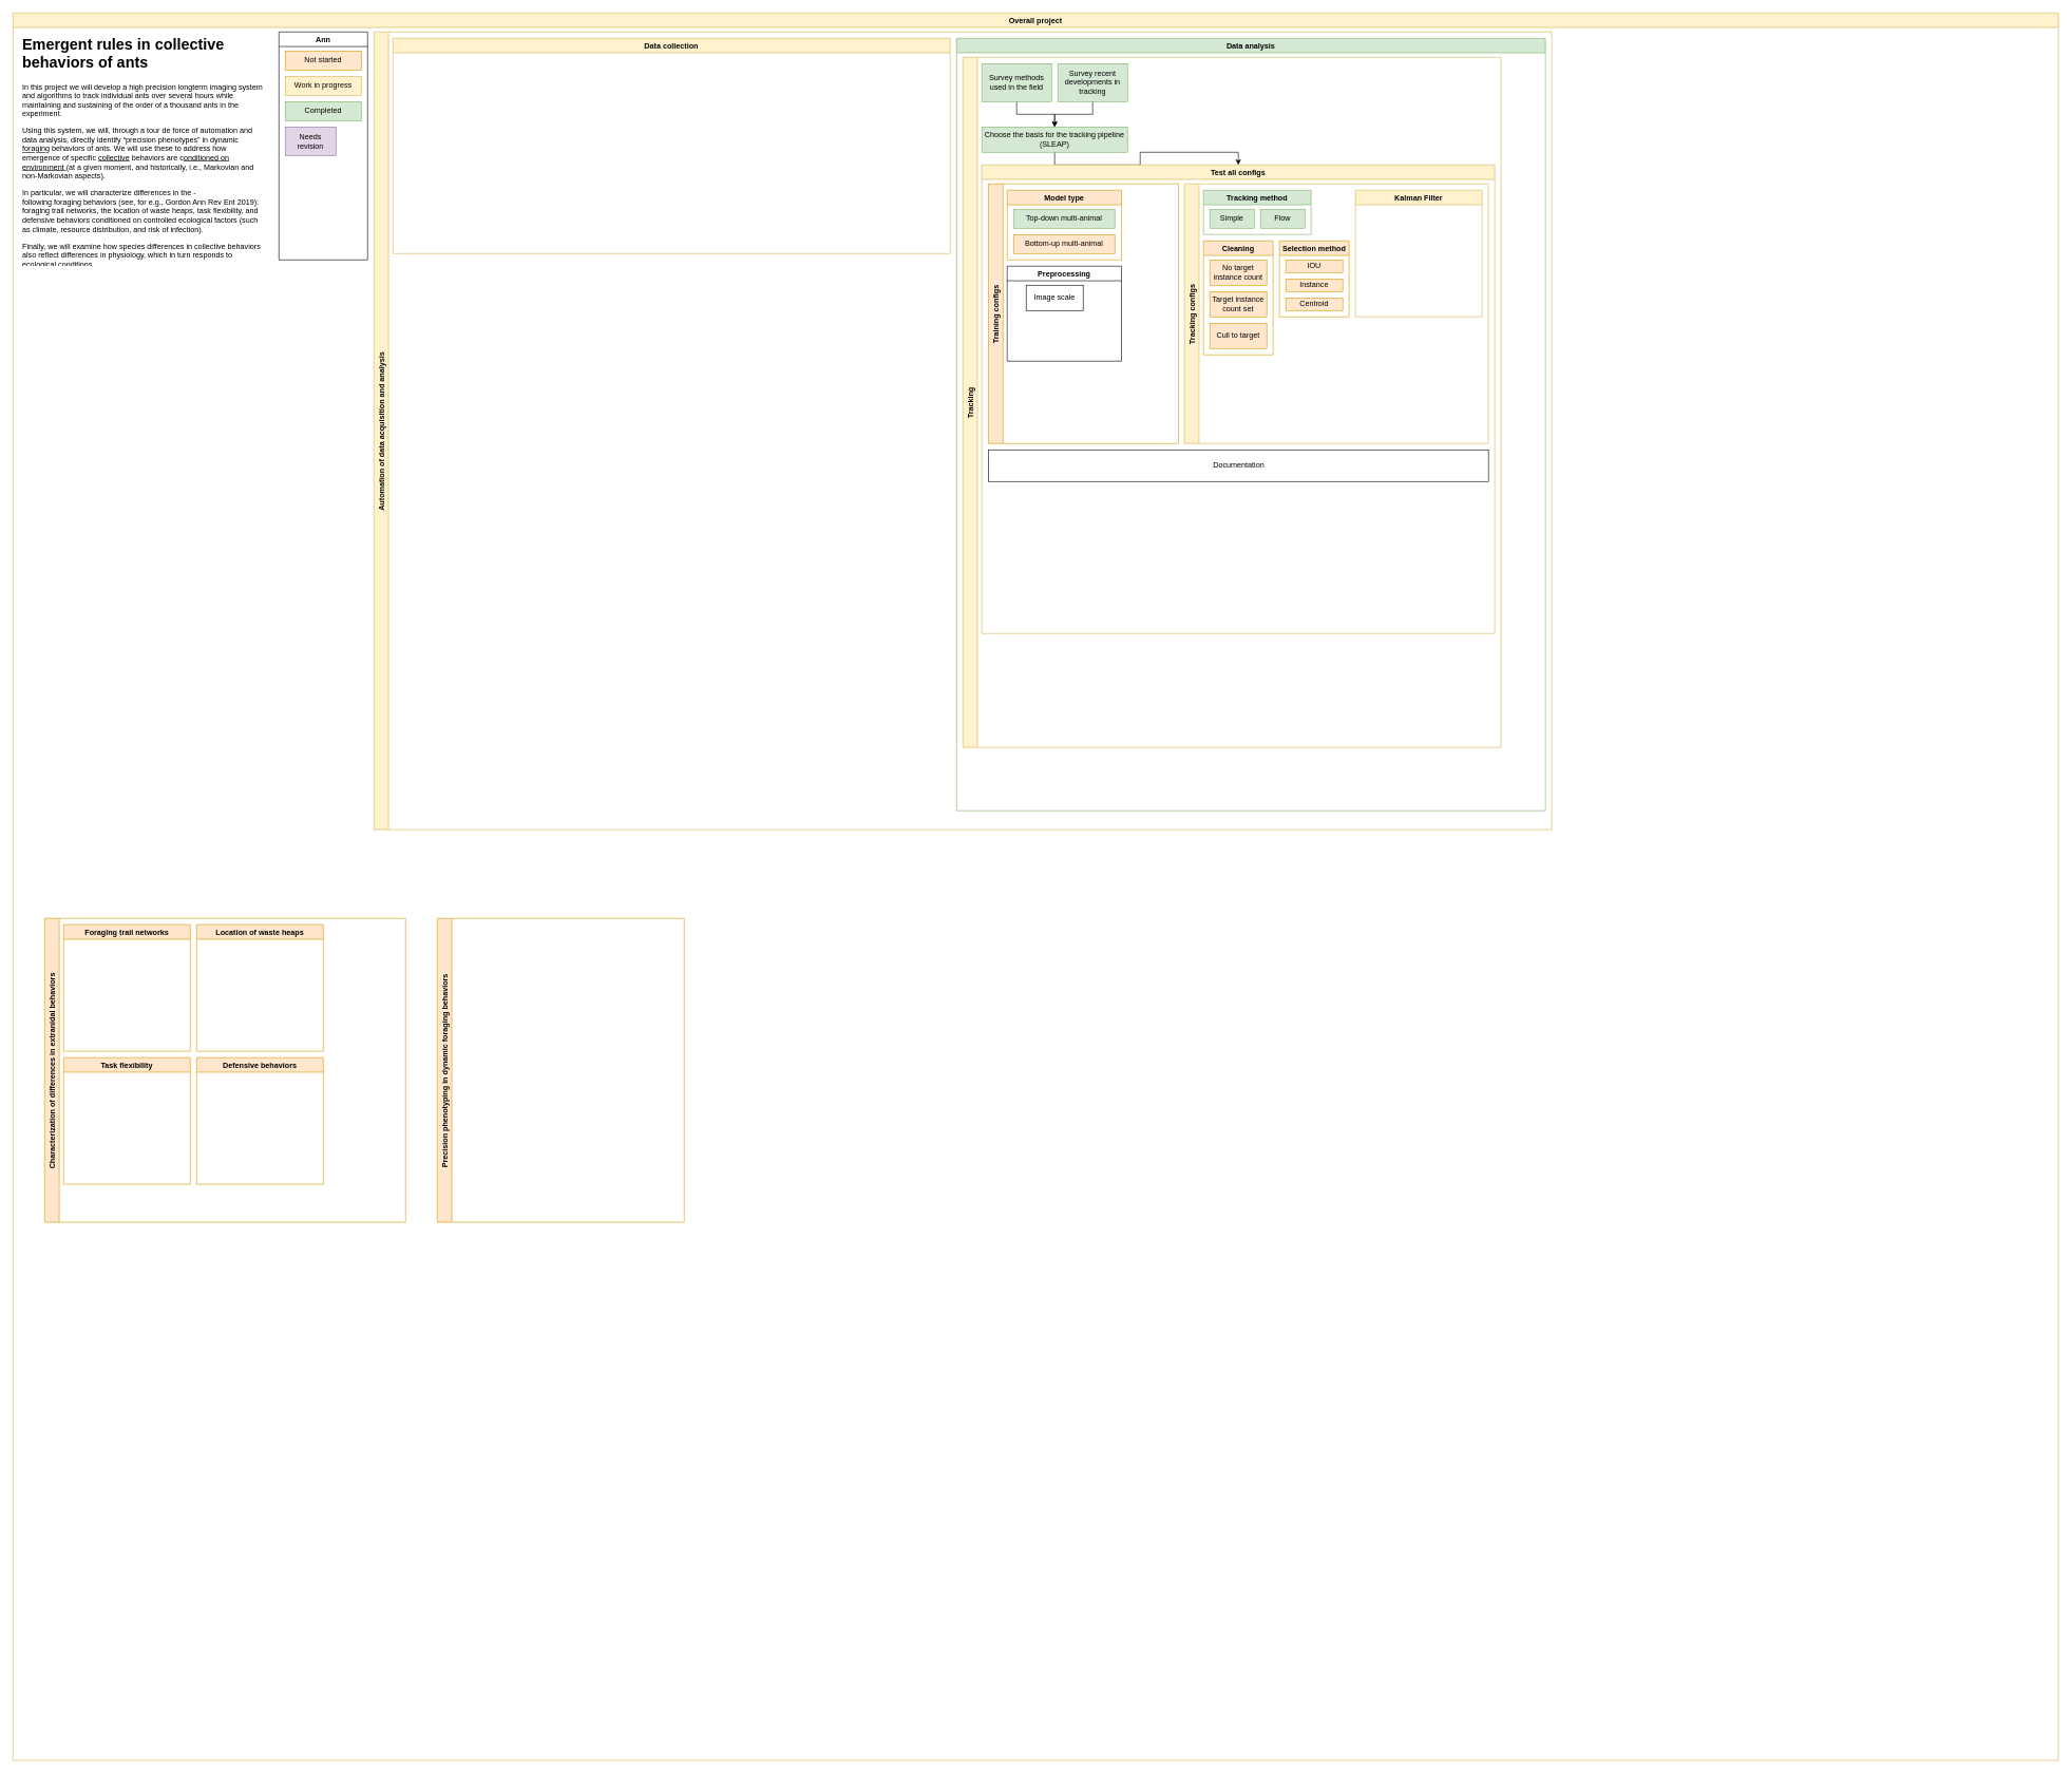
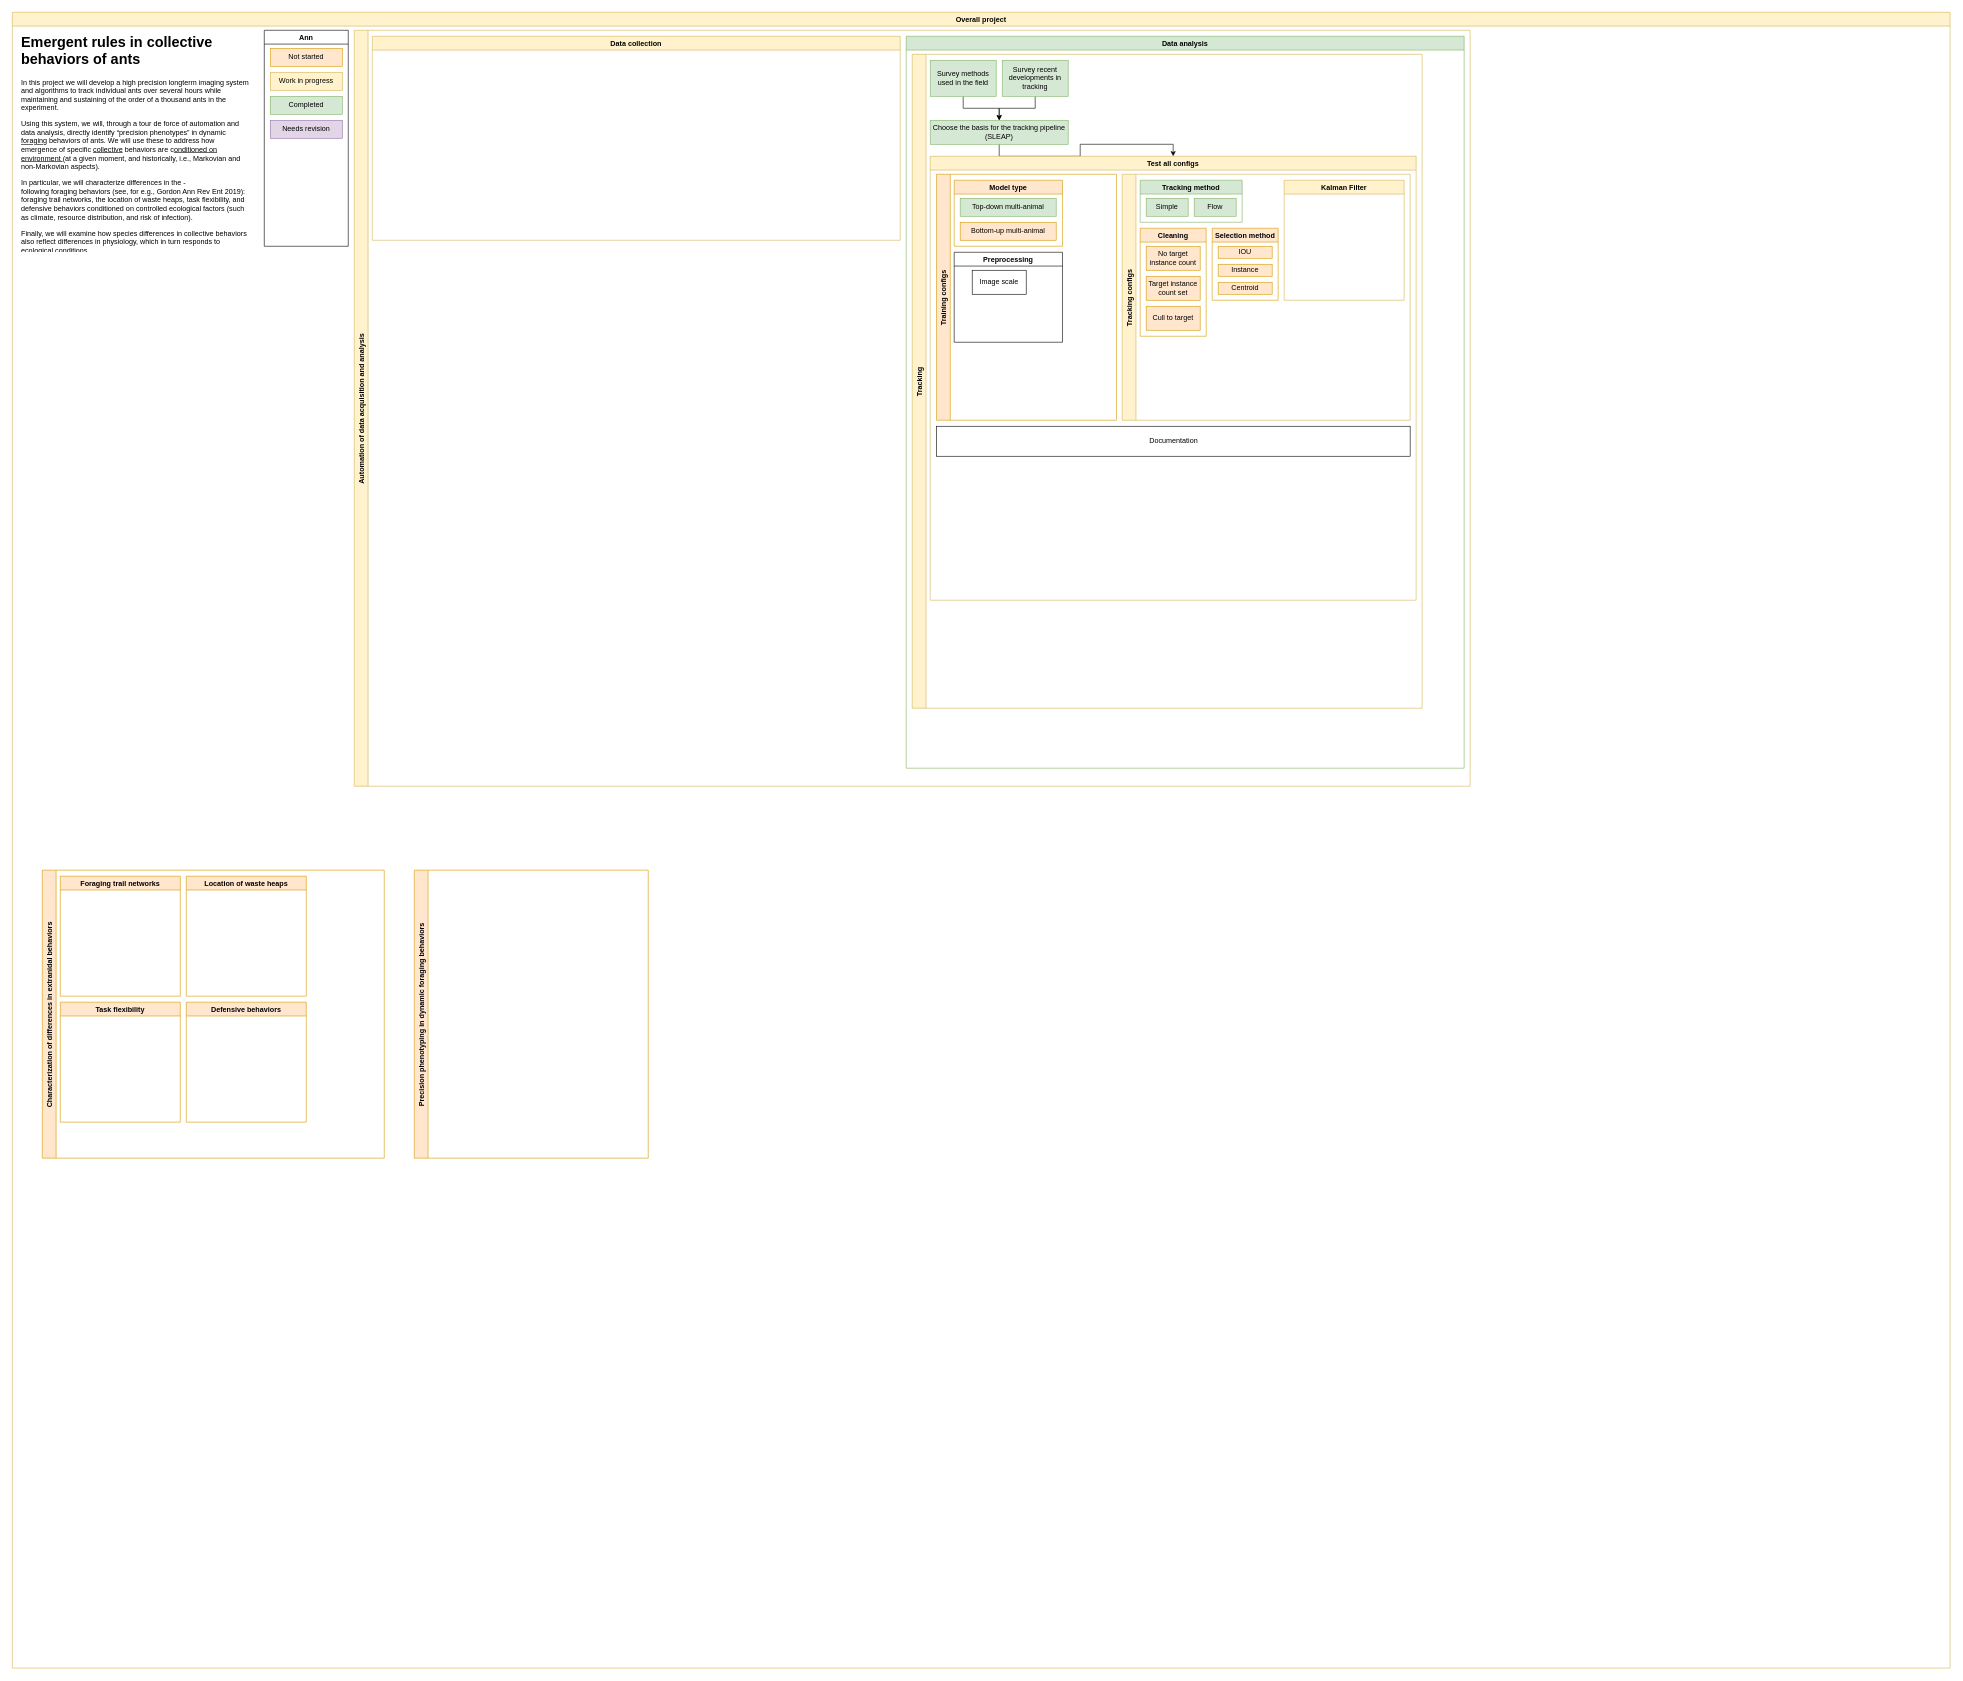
- <mxCell id="45" value="Needs revision" style="rounded=0;whiteSpace=wrap;html=1;fillColor=#e1d5e7;strokeColor=#9673a6;" vertex="1" parent="41"><mxGeometry x="10" y="150" width="80" height="45" as="geometry" /></mxCell>
+ <mxCell id="45" value="Needs revision" style="rounded=0;whiteSpace=wrap;html=1;fillColor=#e1d5e7;strokeColor=#9673a6;" vertex="1" parent="41"><mxGeometry x="10" y="150" width="120" height="30" as="geometry" /></mxCell>
